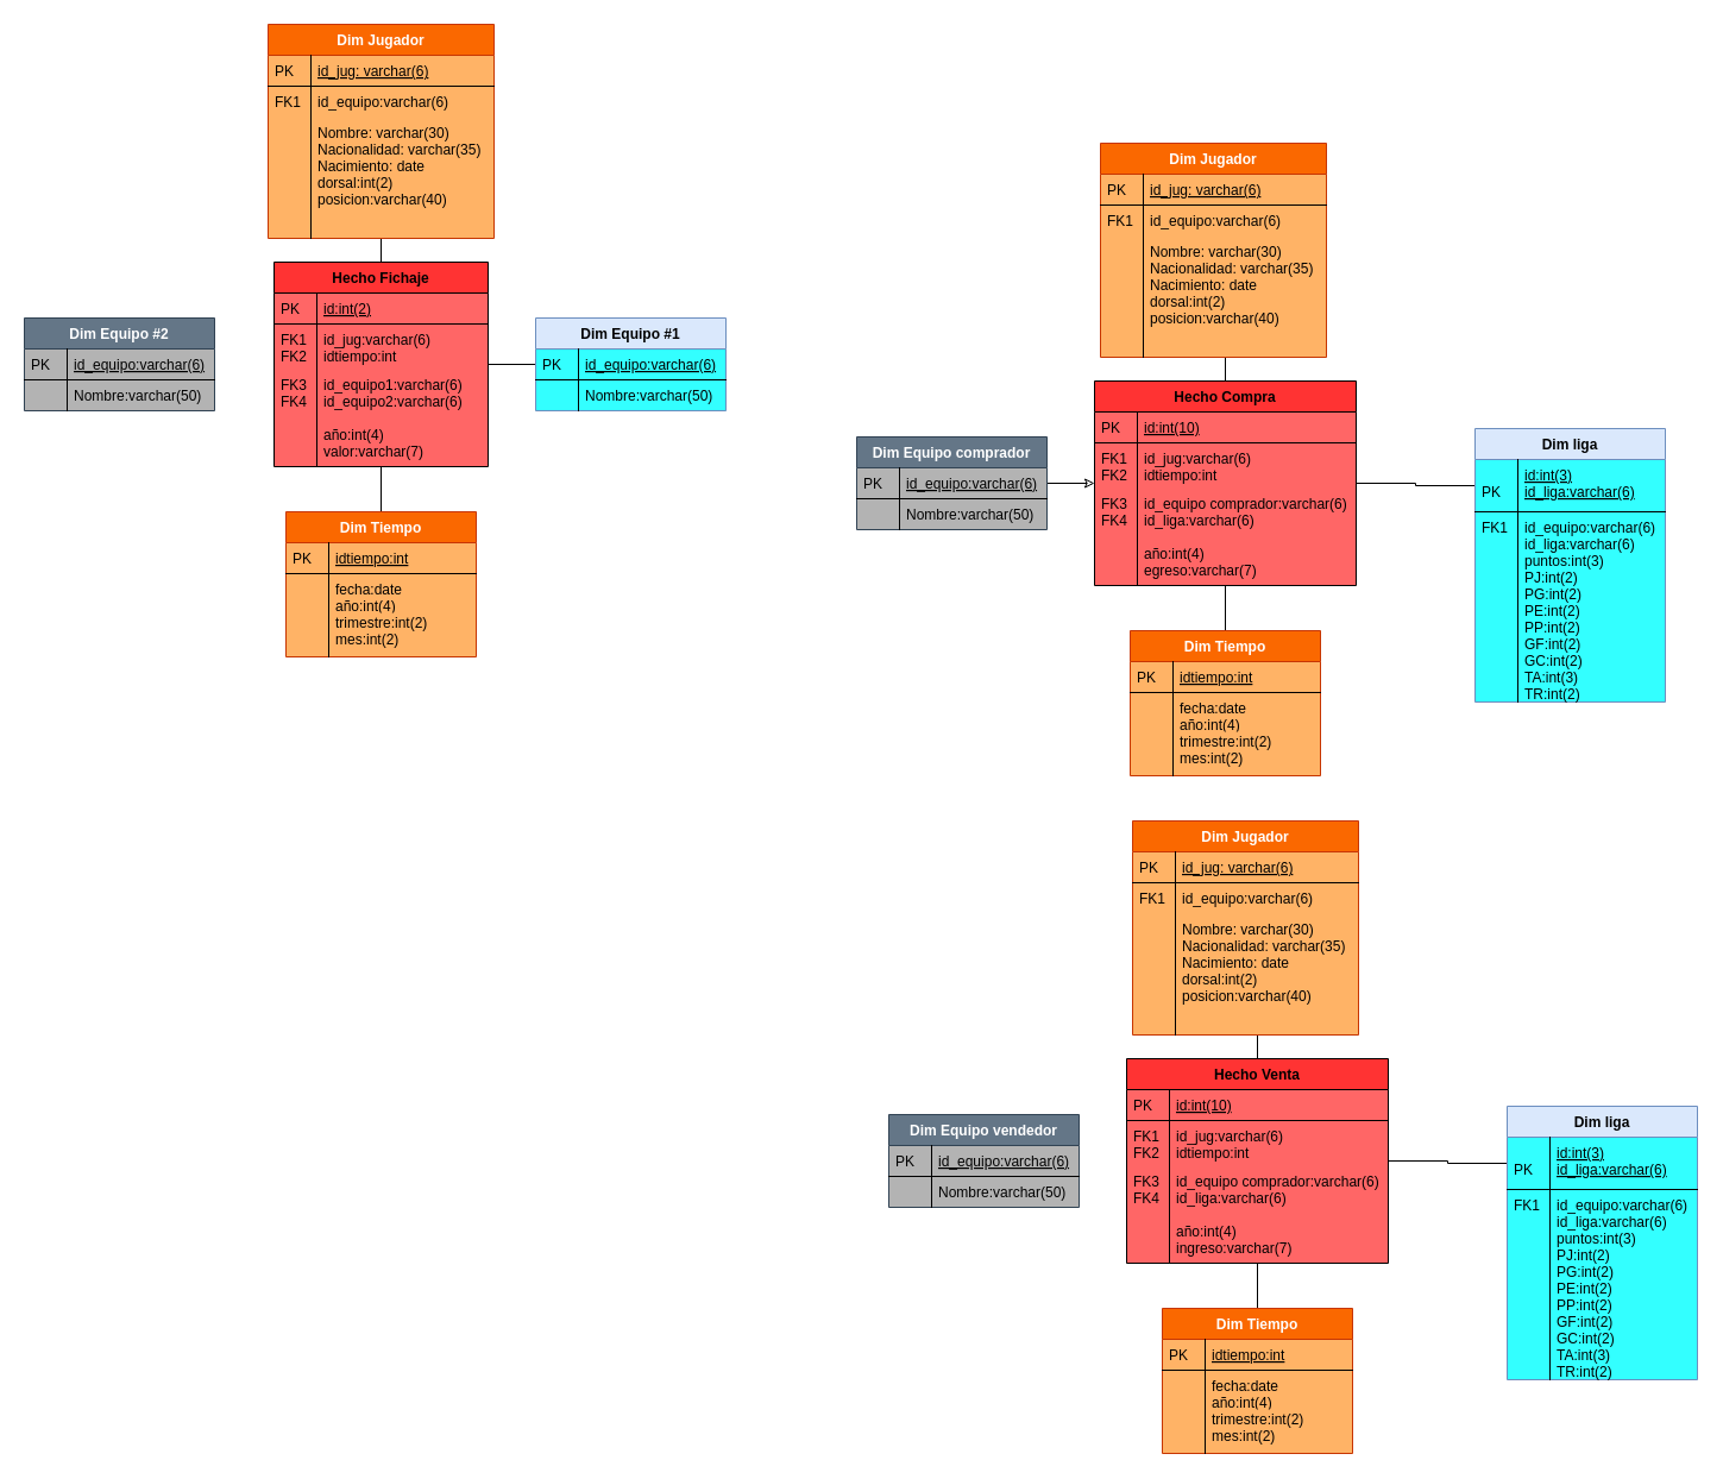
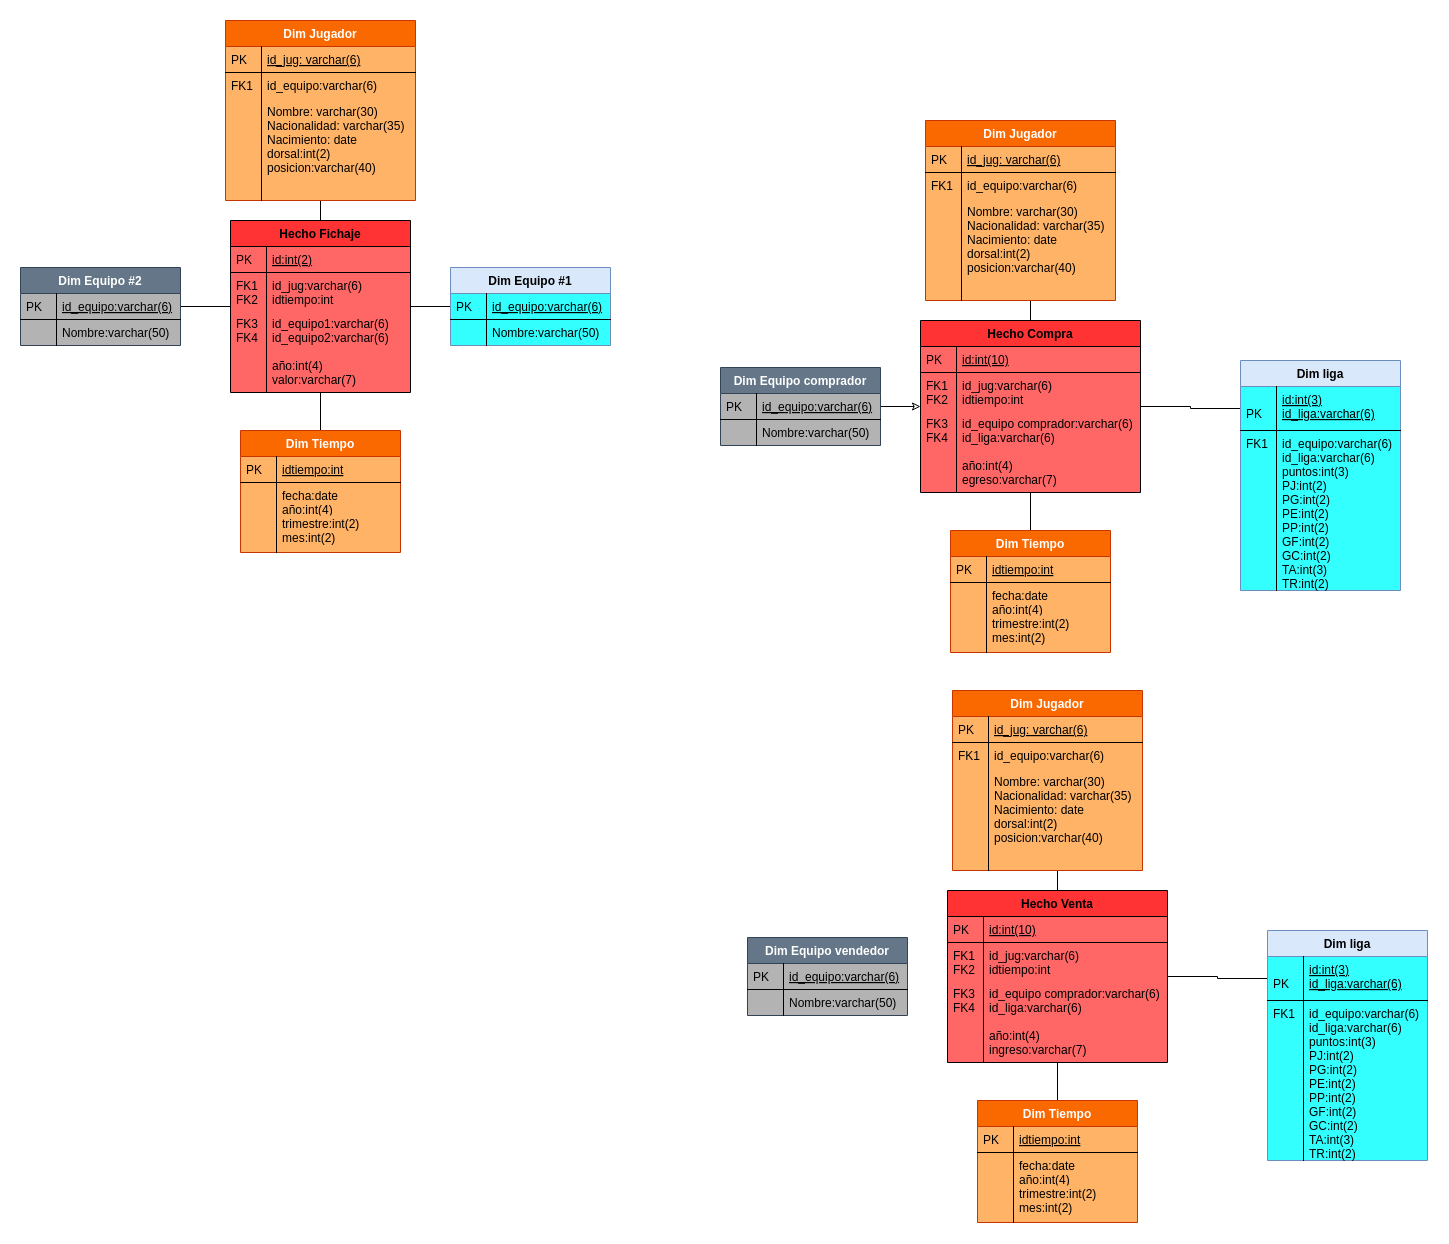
+ <mxCell id="10" style="edgeStyle=orthogonalEdgeStyle;rounded=0;orthogonalLoop=1;jettySize=auto;html=1;endArrow=none;endFill=0;" edge="1" parent="1" source="13" target="3"><mxGeometry relative="1" as="geometry" /></mxCell>
